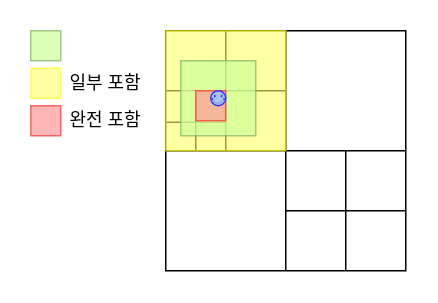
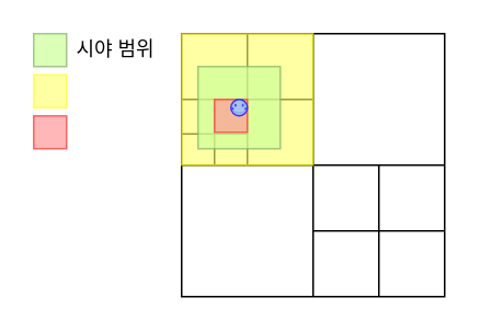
+ <mxCell id="18" value="시야 범위" style="text;html=1;strokeColor=none;fillColor=none;align=center;verticalAlign=middle;whiteSpace=wrap;rounded=0;opacity=60;" vertex="1" parent="1"><mxGeometry x="40" y="20" width="60" height="20" as="geometry" /></mxCell>
- <mxCell id="19" value="일부 포함" style="text;html=1;strokeColor=none;fillColor=none;align=center;verticalAlign=middle;whiteSpace=wrap;rounded=0;opacity=60;" vertex="1" parent="1"><mxGeometry x="40" y="45" width="60" height="20" as="geometry" /></mxCell>
- <mxCell id="20" value="완전 포함" style="text;html=1;strokeColor=none;fillColor=none;align=center;verticalAlign=middle;whiteSpace=wrap;rounded=0;opacity=60;" vertex="1" parent="1"><mxGeometry x="40" y="70" width="60" height="20" as="geometry" /></mxCell>
